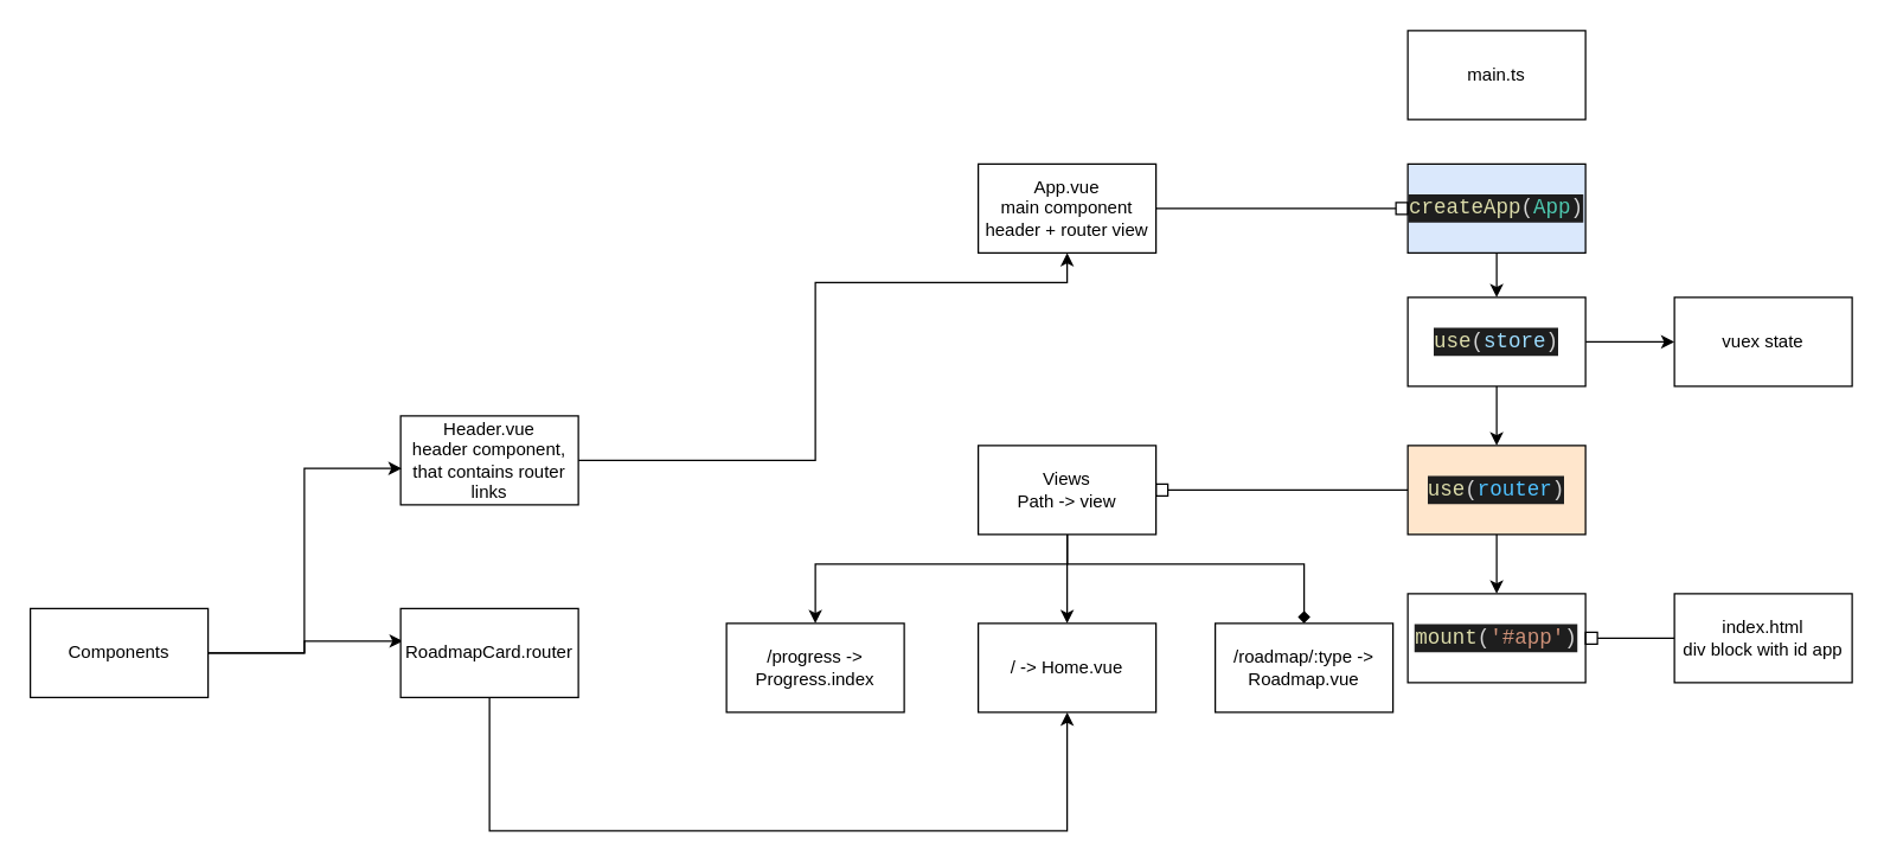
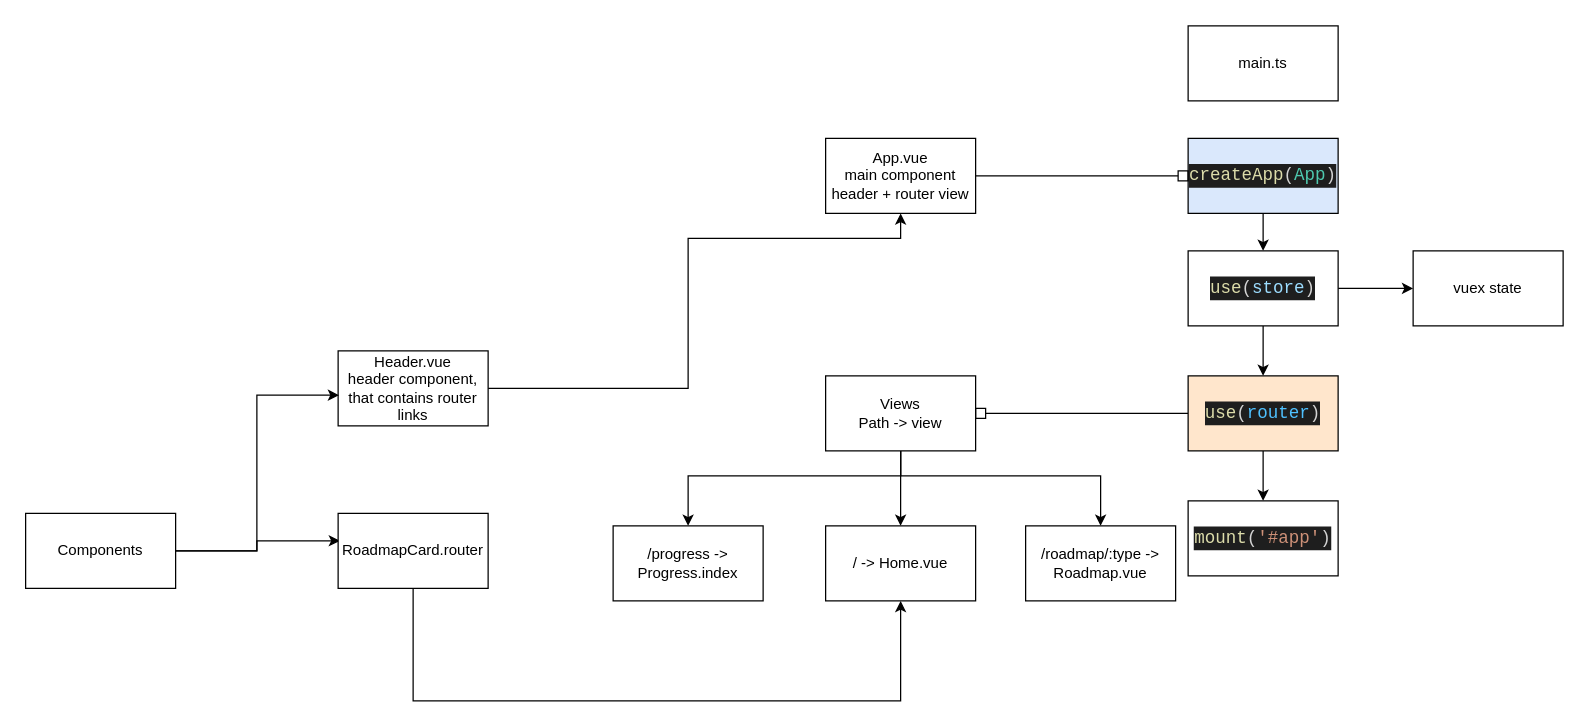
- <mxCell id="20" style="edgeStyle=orthogonalEdgeStyle;rounded=0;orthogonalLoop=1;jettySize=auto;html=1;endArrow=diamond;endFill=1;" edge="1" parent="1" source="21" target="24"><mxGeometry relative="1" as="geometry"><Array as="points"><mxPoint x="720" y="380" /><mxPoint x="880" y="380" /></Array></mxGeometry></mxCell>
+ <mxCell id="20" style="edgeStyle=orthogonalEdgeStyle;rounded=0;orthogonalLoop=1;jettySize=auto;html=1;endArrow=classic;endFill=1;" edge="1" parent="1" source="21" target="24"><mxGeometry relative="1" as="geometry"><Array as="points"><mxPoint x="720" y="380" /><mxPoint x="880" y="380" /></Array></mxGeometry></mxCell>
- <mxCell id="12" style="edgeStyle=orthogonalEdgeStyle;rounded=0;orthogonalLoop=1;jettySize=auto;html=1;entryX=1;entryY=0.5;entryDx=0;entryDy=0;endArrow=box;endFill=0;" edge="1" parent="1" source="13" target="11"><mxGeometry relative="1" as="geometry" /></mxCell>
- <mxCell id="13" value="index.html&lt;br&gt;div block with id app" style="whiteSpace=wrap;html=1;" vertex="1" parent="1"><mxGeometry x="1130" y="400" width="120" height="60" as="geometry" /></mxCell>
